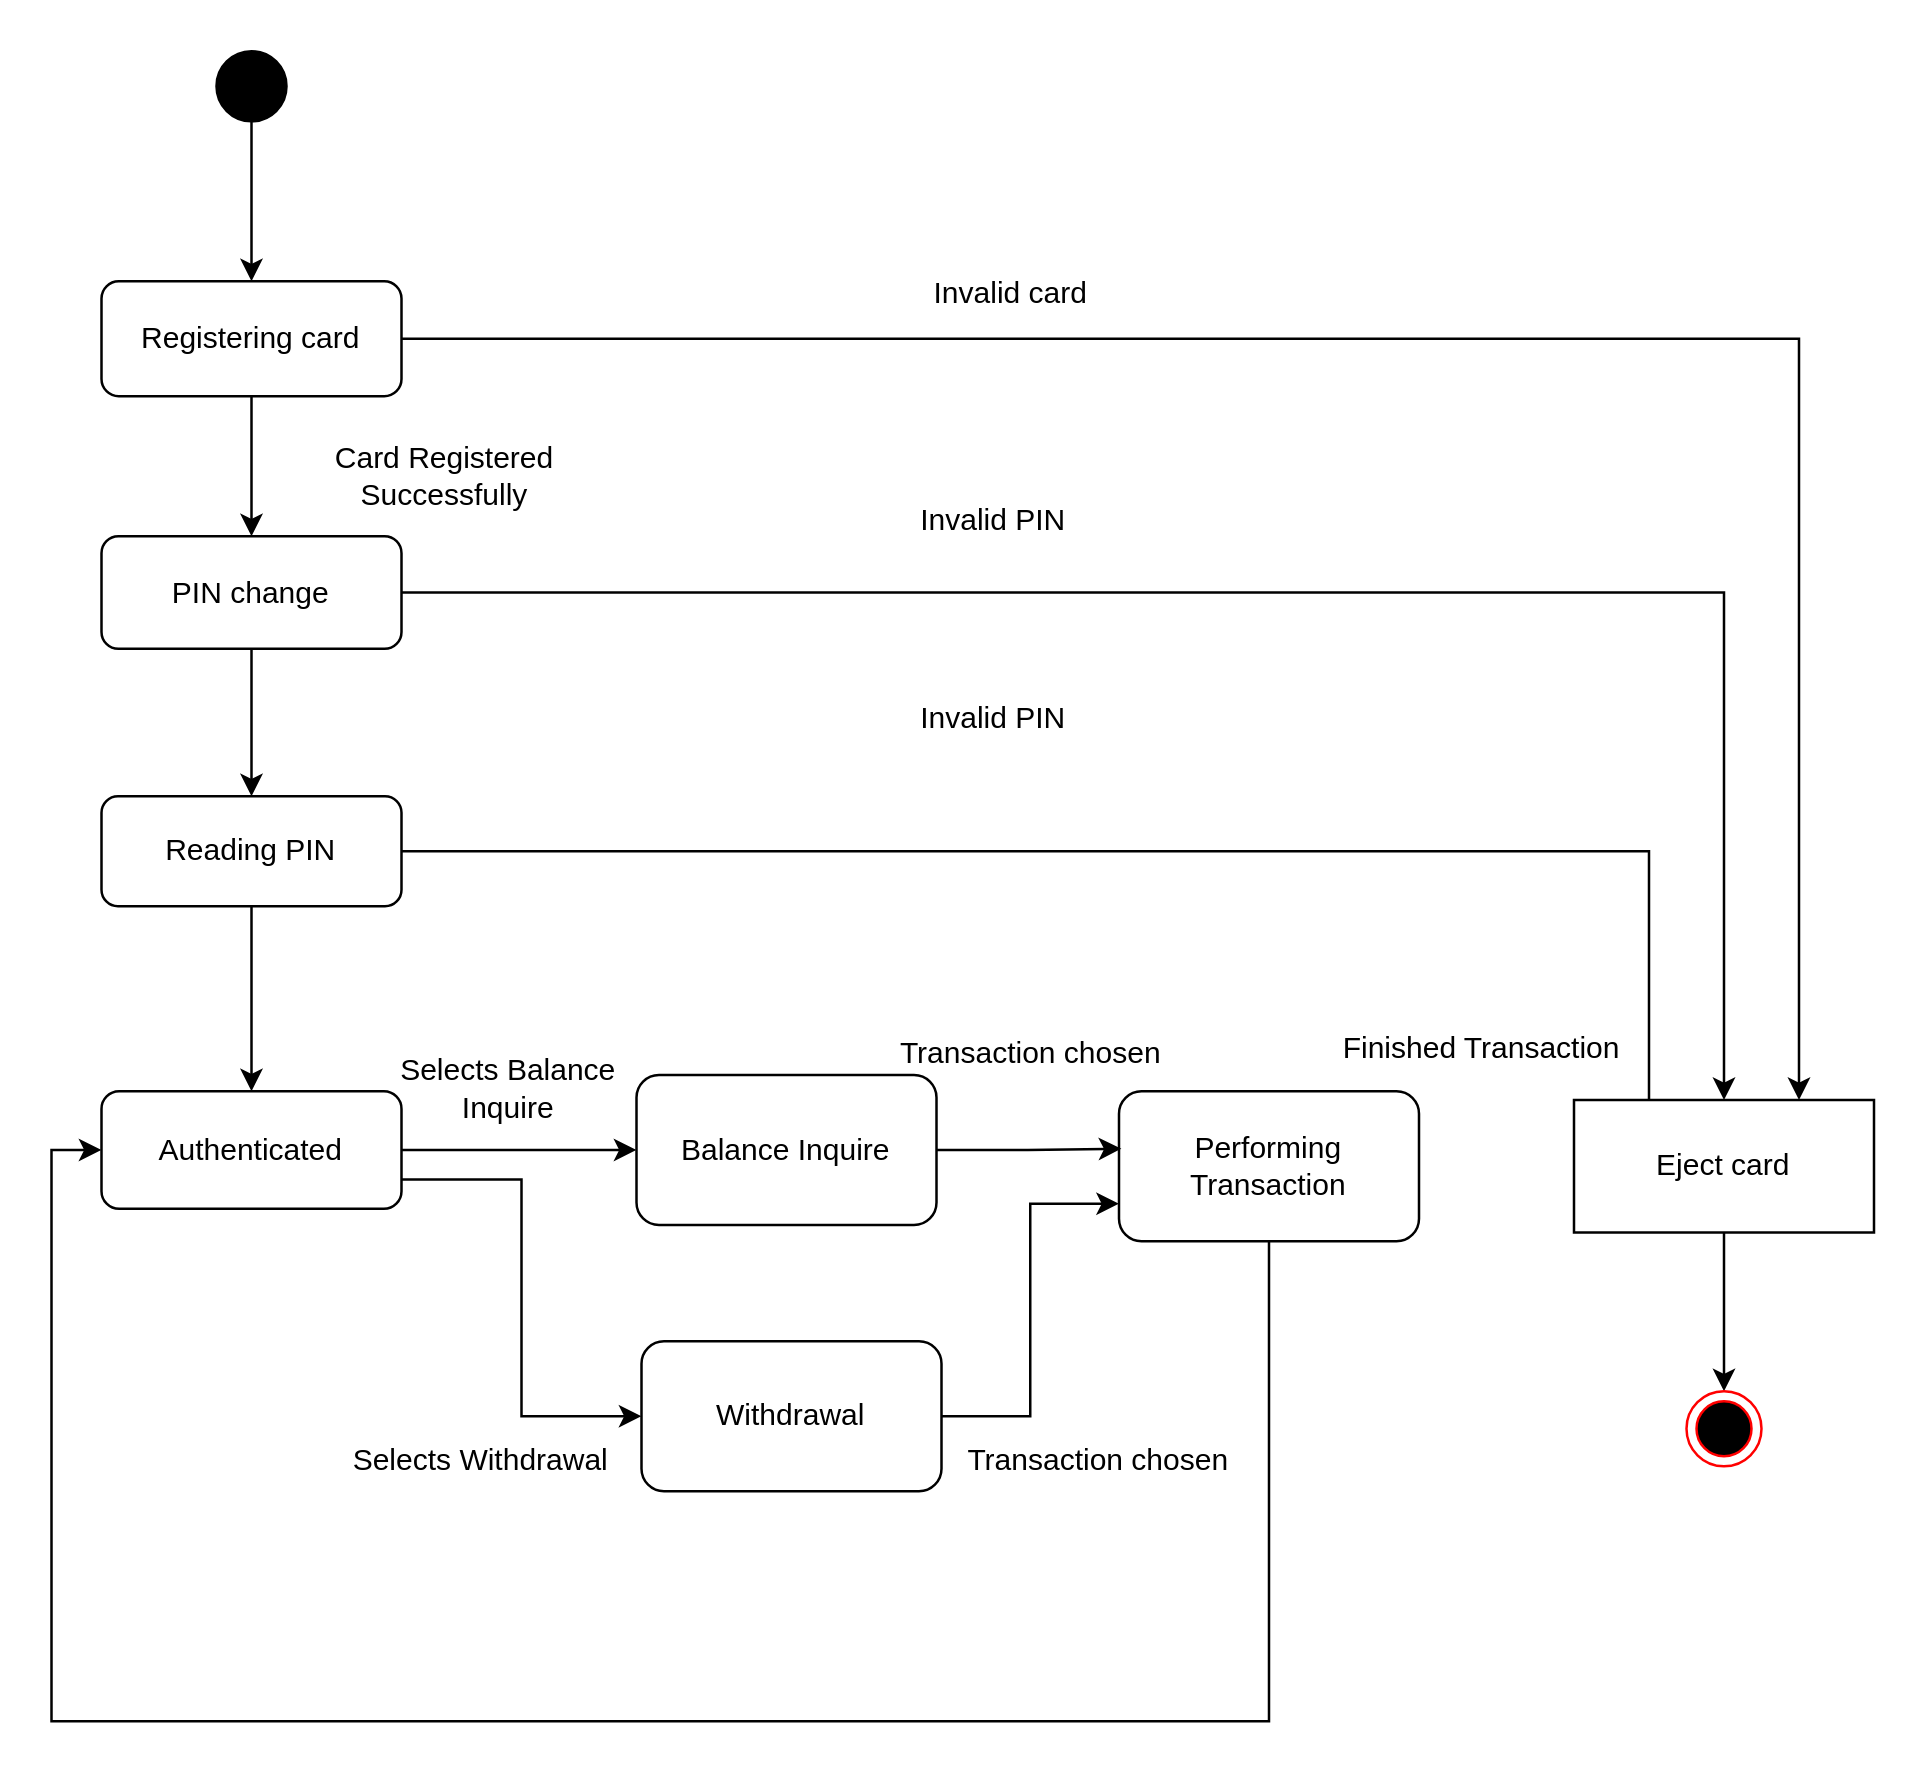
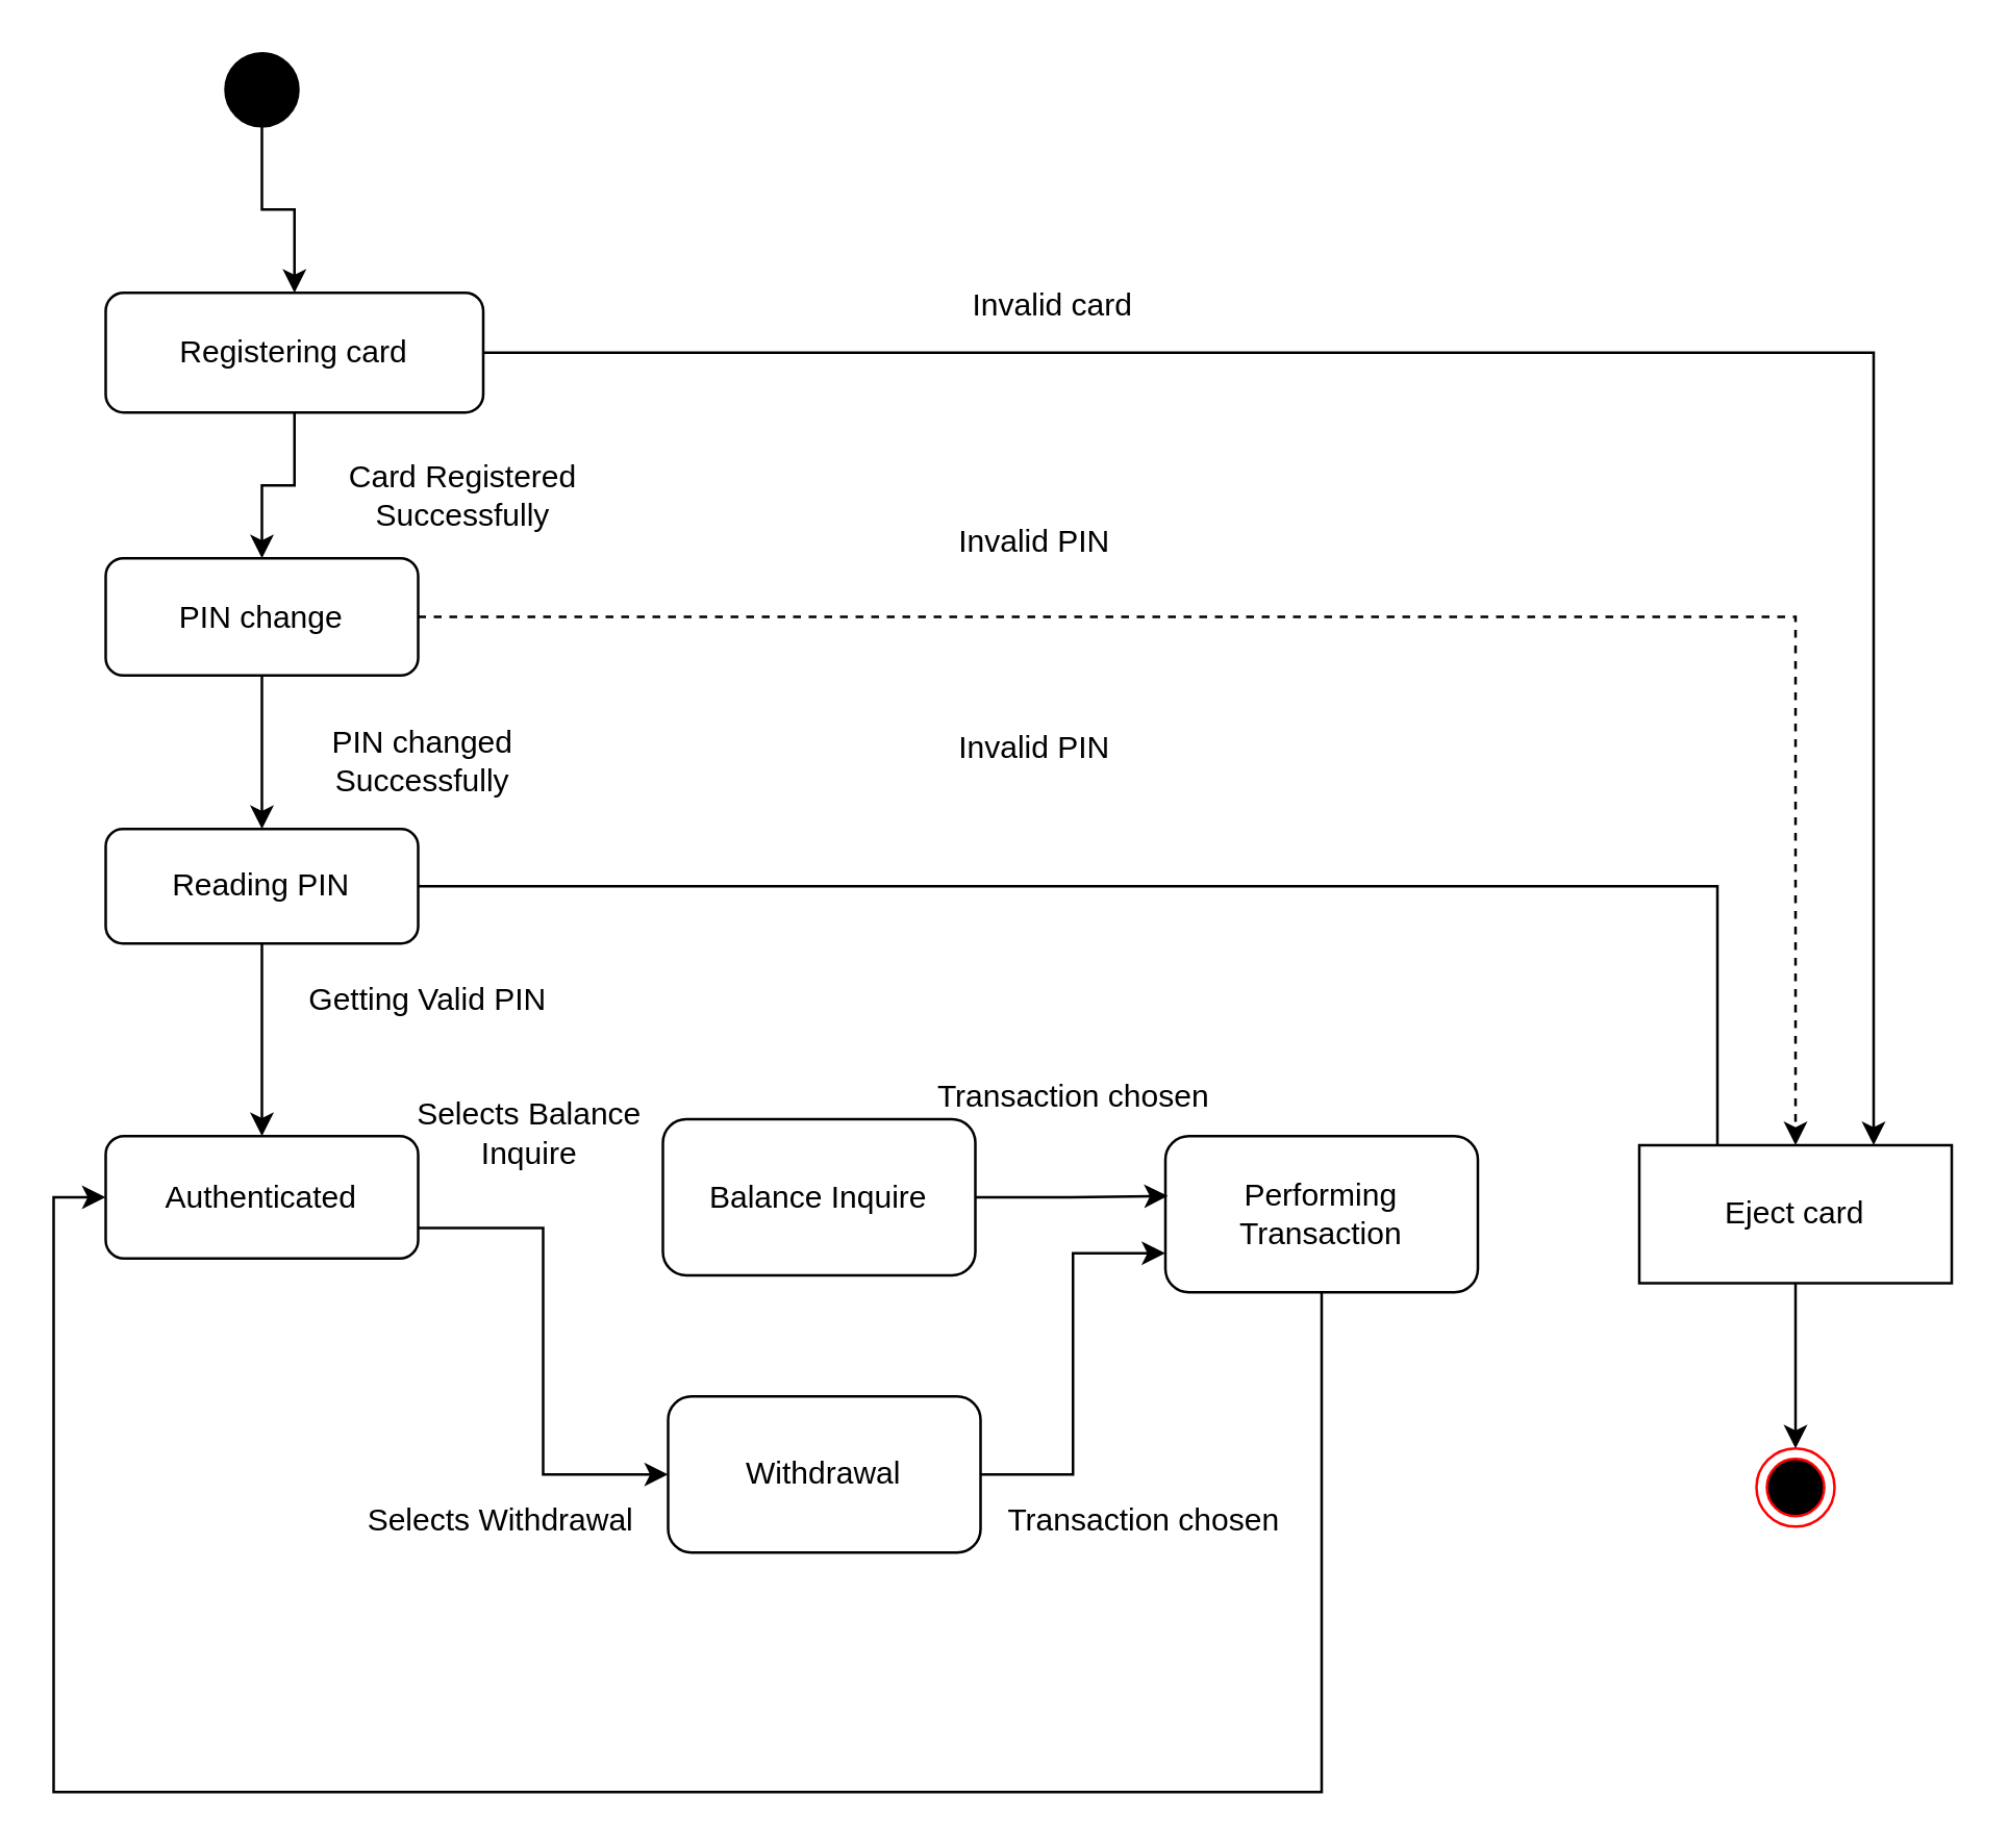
- <mxCell id="6" value="Registering card" style="rounded=1;whiteSpace=wrap;html=1;" vertex="1" parent="1"><mxGeometry x="40" y="112" width="120" height="46" as="geometry" /></mxCell>
+ <mxCell id="6" value="Registering card" style="rounded=1;whiteSpace=wrap;html=1;" vertex="1" parent="1"><mxGeometry x="40" y="112" width="145" height="46" as="geometry" /></mxCell>
- <mxCell id="8" style="edgeStyle=orthogonalEdgeStyle;rounded=0;orthogonalLoop=1;jettySize=auto;html=1;exitX=1;exitY=0.5;exitDx=0;exitDy=0;" edge="1" parent="1" source="9" target="22"><mxGeometry relative="1" as="geometry" /></mxCell>
+ <mxCell id="8" style="edgeStyle=orthogonalEdgeStyle;rounded=0;orthogonalLoop=1;jettySize=auto;html=1;exitX=1;exitY=0.5;exitDx=0;exitDy=0;dashed=1;" edge="1" parent="1" source="9" target="22"><mxGeometry relative="1" as="geometry" /></mxCell>
+ <mxCell id="29" value="PIN changed Successfully" style="text;html=1;align=center;verticalAlign=middle;whiteSpace=wrap;rounded=0;" vertex="1" parent="1"><mxGeometry x="103" y="277" width="118" height="30" as="geometry" /></mxCell>
+ <mxCell id="30" value="Getting Valid PIN" style="text;html=1;align=center;verticalAlign=middle;whiteSpace=wrap;rounded=0;" vertex="1" parent="1"><mxGeometry x="105" y="369" width="118" height="30" as="geometry" /></mxCell>
- <mxCell id="37" value="Finished Transaction&amp;nbsp;" style="text;html=1;align=center;verticalAlign=middle;whiteSpace=wrap;rounded=0;" vertex="1" parent="1"><mxGeometry x="535" y="404" width="118" height="30" as="geometry" /></mxCell>
- <mxCell id="13" style="edgeStyle=orthogonalEdgeStyle;rounded=0;orthogonalLoop=1;jettySize=auto;html=1;exitX=1;exitY=0.5;exitDx=0;exitDy=0;entryX=0;entryY=0.5;entryDx=0;entryDy=0;" edge="1" parent="1" source="15" target="16"><mxGeometry relative="1" as="geometry" /></mxCell>
